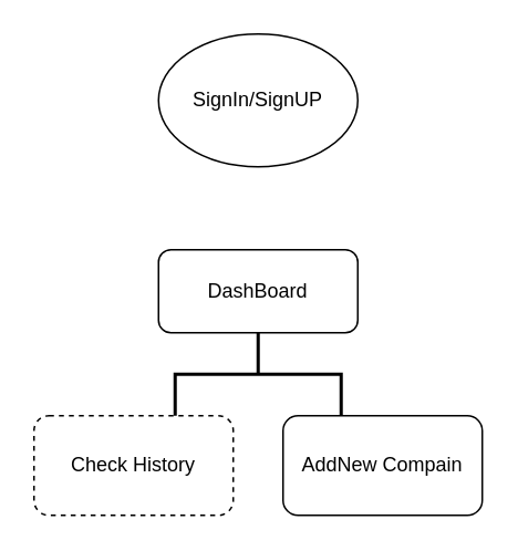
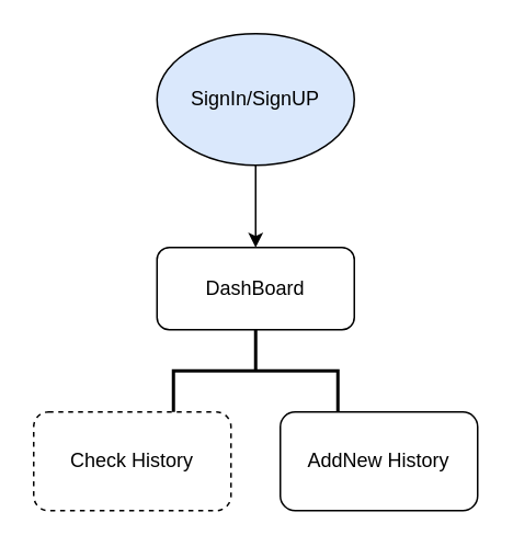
- <mxCell id="3" value="SignIn/SignUP" style="ellipse;whiteSpace=wrap;html=1;" vertex="1" parent="1"><mxGeometry x="95" y="20" width="120" height="80" as="geometry" /></mxCell>
+ <mxCell id="3" value="SignIn/SignUP" style="ellipse;whiteSpace=wrap;html=1;fillColor=#dae8fc;" vertex="1" parent="1"><mxGeometry x="95" y="20" width="120" height="80" as="geometry" /></mxCell>
+ <mxCell id="2" value="" style="edgeStyle=orthogonalEdgeStyle;rounded=0;orthogonalLoop=1;jettySize=auto;html=1;" edge="1" parent="1" source="3" target="4"><mxGeometry relative="1" as="geometry" /></mxCell>
- <mxCell id="5" value="AddNew Compain" style="whiteSpace=wrap;html=1;rounded=1;" vertex="1" parent="1"><mxGeometry x="170" y="250" width="120" height="60" as="geometry" /></mxCell>
+ <mxCell id="5" value="AddNew History" style="whiteSpace=wrap;html=1;rounded=1;" vertex="1" parent="1"><mxGeometry x="170" y="250" width="120" height="60" as="geometry" /></mxCell>
